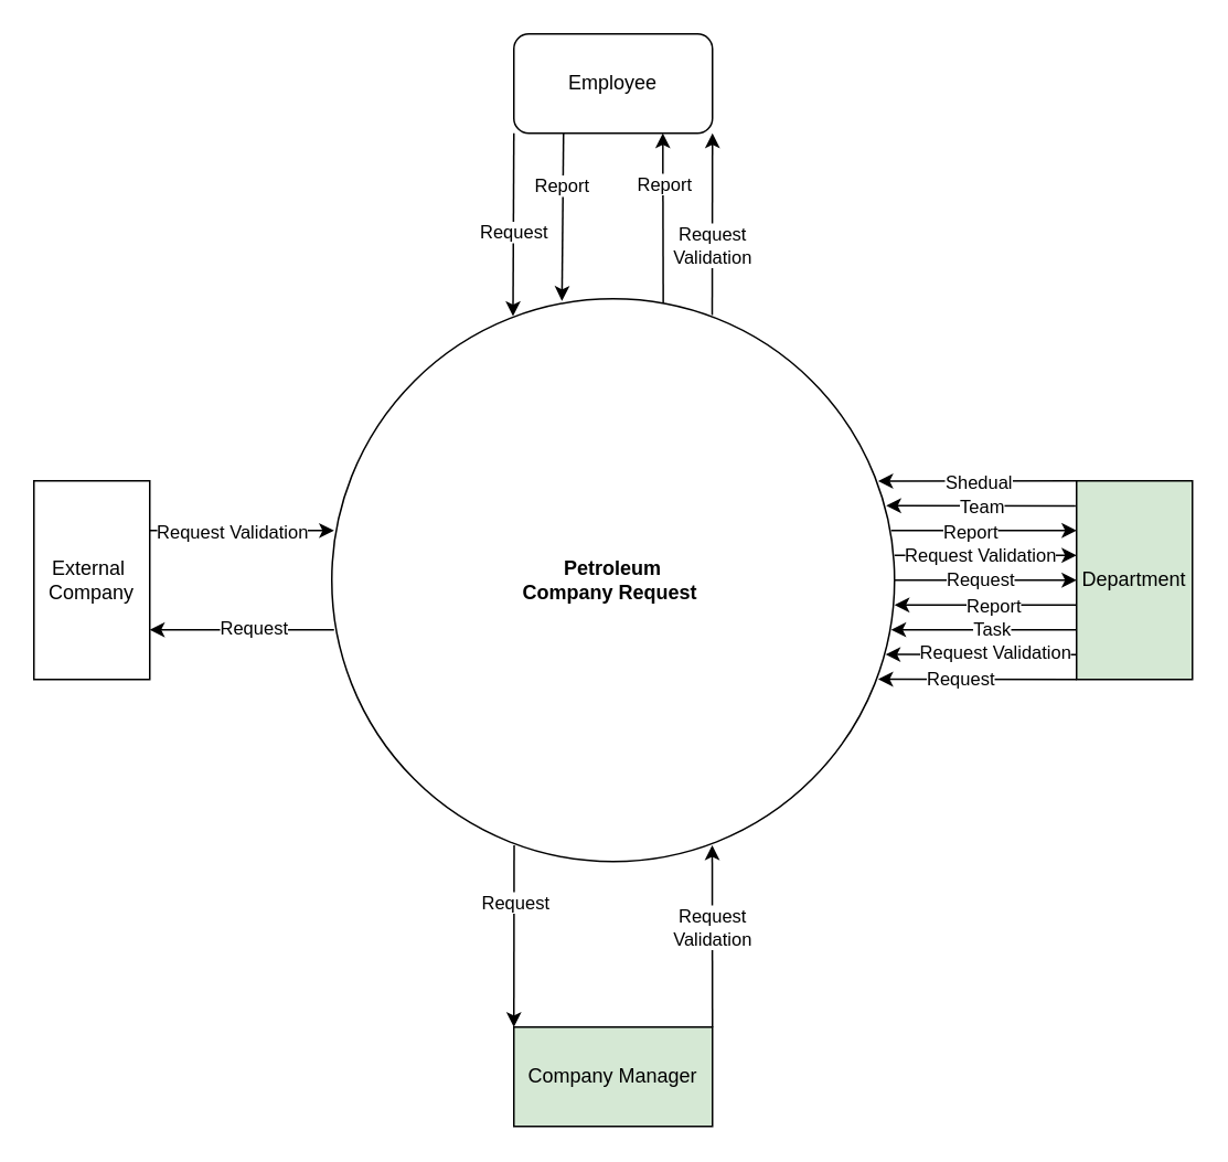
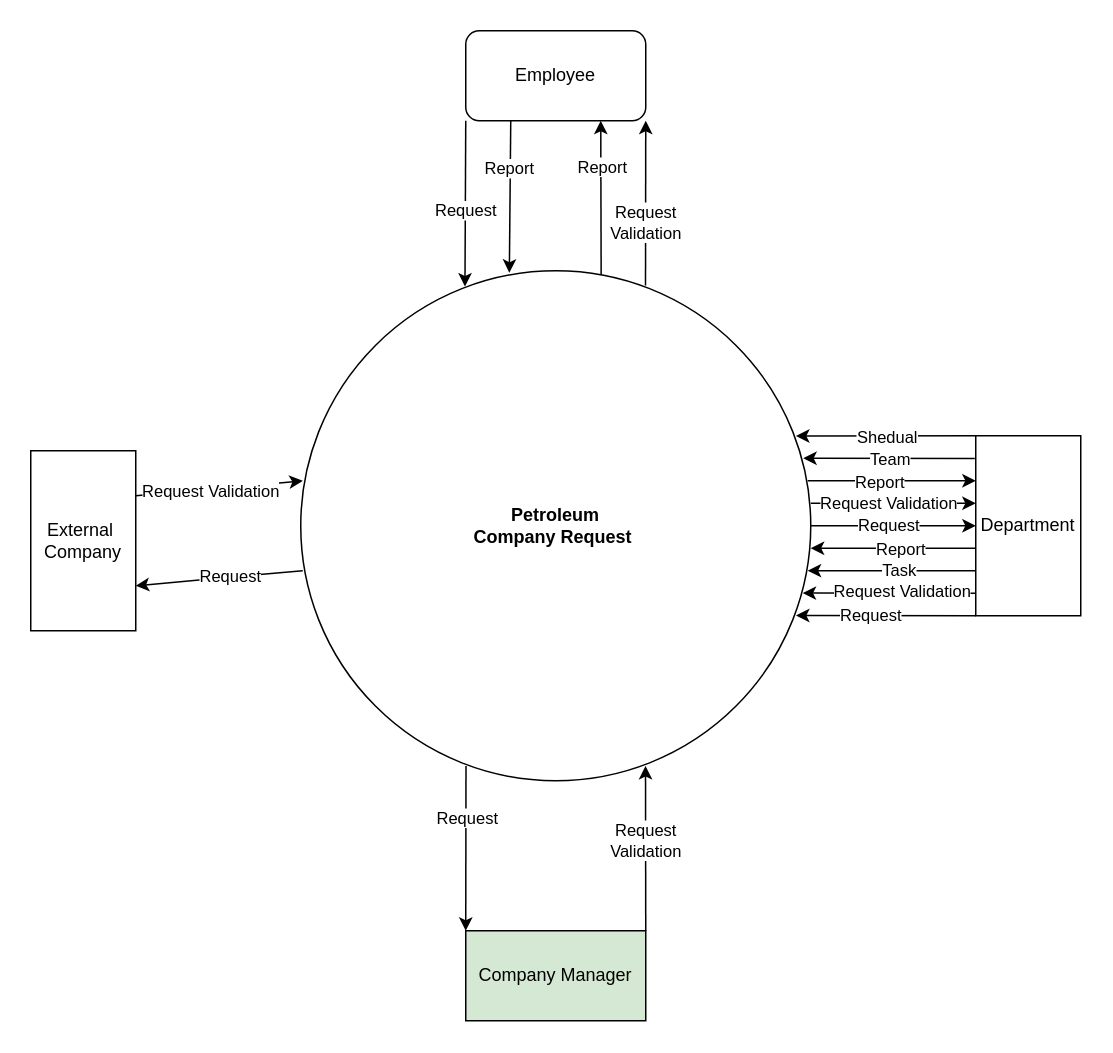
- <mxCell id="4" value="External&amp;nbsp;&lt;br&gt;Company" style="rounded=0;whiteSpace=wrap;html=1;" vertex="1" parent="1"><mxGeometry x="20" y="290" width="70" height="120" as="geometry" /></mxCell>
+ <mxCell id="4" value="External&amp;nbsp;&lt;br&gt;Company" style="rounded=0;whiteSpace=wrap;html=1;" vertex="1" parent="1"><mxGeometry x="20" y="300" width="70" height="120" as="geometry" /></mxCell>
- <mxCell id="6" value="Department" style="rounded=0;whiteSpace=wrap;html=1;fillColor=#d5e8d4;" vertex="1" parent="1"><mxGeometry x="650" y="290" width="70" height="120" as="geometry" /></mxCell>
+ <mxCell id="6" value="Department" style="rounded=0;whiteSpace=wrap;html=1;" vertex="1" parent="1"><mxGeometry x="650" y="290" width="70" height="120" as="geometry" /></mxCell>
